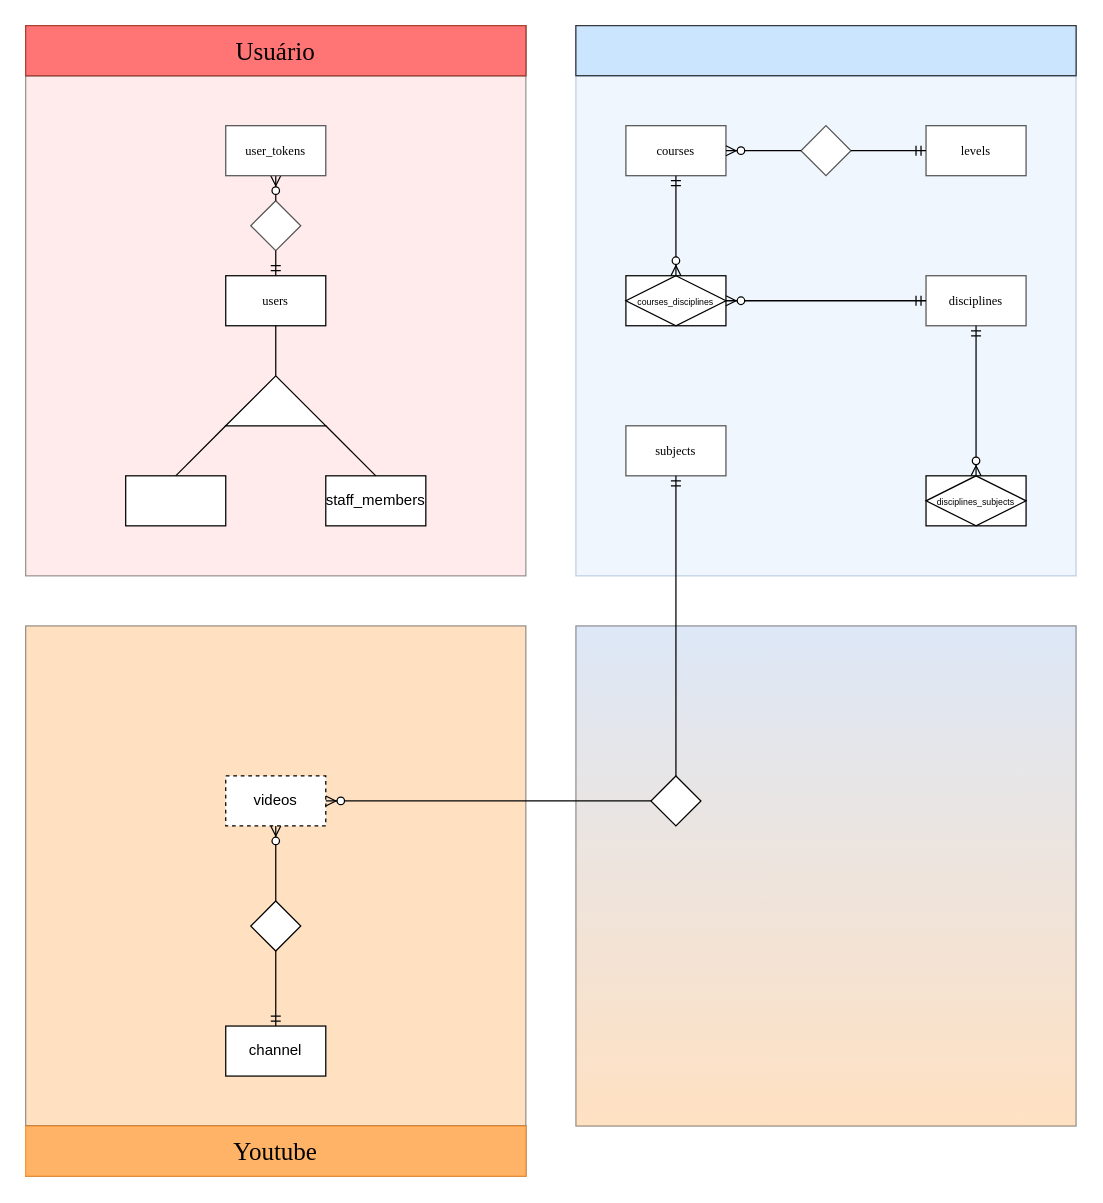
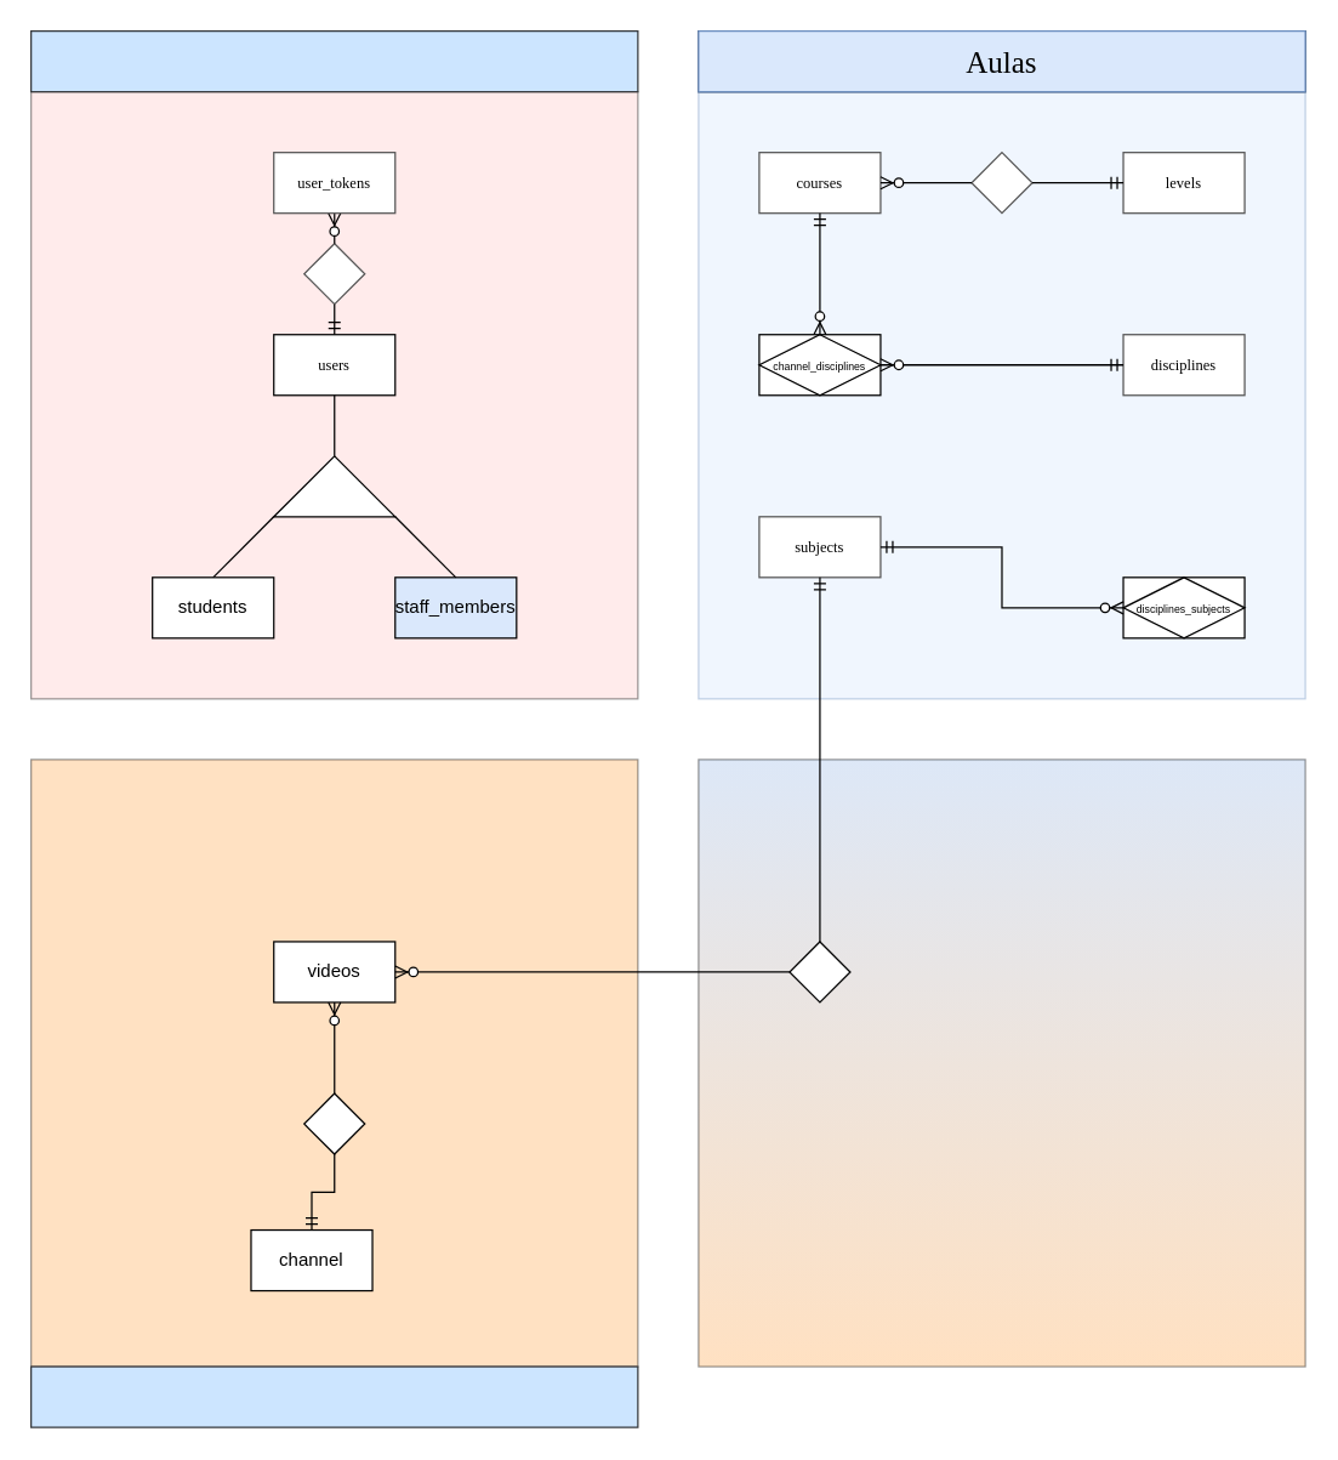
- <mxCell id="9" value="&lt;font style=&quot;font-size: 20px;&quot;&gt;Usuário&lt;/font&gt;" style="text;html=1;strokeColor=#ae4132;fillColor=#FF7575;align=center;verticalAlign=middle;whiteSpace=wrap;rounded=0;fontFamily=Verdana;" parent="7" vertex="1"><mxGeometry width="400.0" height="40" as="geometry" /></mxCell>
+ <mxCell id="32" value="&lt;font style=&quot;font-size: 20px;&quot;&gt;Aulas&lt;/font&gt;" style="text;html=1;strokeColor=#6c8ebf;fillColor=#dae8fc;align=center;verticalAlign=middle;whiteSpace=wrap;rounded=0;fontFamily=Verdana;" vertex="1" parent="30"><mxGeometry width="400.0" height="40" as="geometry" /></mxCell>
- <mxCell id="51" value="&lt;span style=&quot;font-size: 7px;&quot;&gt;courses_disciplines&lt;/span&gt;" style="shape=associativeEntity;whiteSpace=wrap;html=1;align=center;" vertex="1" parent="1"><mxGeometry x="500" y="220" width="80" height="40" as="geometry" /></mxCell>
+ <mxCell id="51" value="&lt;span style=&quot;font-size: 7px;&quot;&gt;channel_disciplines&lt;/span&gt;" style="shape=associativeEntity;whiteSpace=wrap;html=1;align=center;" vertex="1" parent="1"><mxGeometry x="500" y="220" width="80" height="40" as="geometry" /></mxCell>
- <mxCell id="57" value="" style="edgeStyle=orthogonalEdgeStyle;fontSize=12;html=1;endArrow=ERzeroToMany;startArrow=ERmandOne;rounded=0;exitX=0.5;exitY=1;exitDx=0;exitDy=0;entryX=0.5;entryY=0;entryDx=0;entryDy=0;" edge="1" parent="1" source="46" target="50"><mxGeometry width="100" height="100" relative="1" as="geometry"><mxPoint x="750" y="300" as="sourcePoint" /><mxPoint x="590" y="300" as="targetPoint" /></mxGeometry></mxCell>
+ <mxCell id="58" value="" style="edgeStyle=orthogonalEdgeStyle;fontSize=12;html=1;endArrow=ERzeroToMany;startArrow=ERmandOne;rounded=0;exitX=1;exitY=0.5;exitDx=0;exitDy=0;entryX=0;entryY=0.5;entryDx=0;entryDy=0;" edge="1" parent="1" source="49" target="50"><mxGeometry width="100" height="100" relative="1" as="geometry"><mxPoint x="650" y="290" as="sourcePoint" /><mxPoint x="650" y="370" as="targetPoint" /></mxGeometry></mxCell>
+ <mxCell id="27" value="students" style="text;html=1;strokeColor=none;fillColor=none;align=center;verticalAlign=middle;whiteSpace=wrap;rounded=0;" vertex="1" parent="25"><mxGeometry width="80" height="40" as="geometry" /></mxCell>
- <mxCell id="14" value="staff_members" style="rounded=0;whiteSpace=wrap;html=1;" vertex="1" parent="1"><mxGeometry x="260" y="380" width="80" height="40" as="geometry" /></mxCell>
+ <mxCell id="14" value="staff_members" style="rounded=0;whiteSpace=wrap;html=1;fillColor=#dae8fc;" vertex="1" parent="1"><mxGeometry x="260" y="380" width="80" height="40" as="geometry" /></mxCell>
- <mxCell id="34" value="videos" style="rounded=0;whiteSpace=wrap;html=1;dashed=1;" vertex="1" parent="1"><mxGeometry x="180" y="620" width="80" height="40" as="geometry" /></mxCell>
+ <mxCell id="34" value="videos" style="rounded=0;whiteSpace=wrap;html=1;" vertex="1" parent="1"><mxGeometry x="180" y="620" width="80" height="40" as="geometry" /></mxCell>
- <mxCell id="33" value="channel" style="rounded=0;whiteSpace=wrap;html=1;" vertex="1" parent="1"><mxGeometry x="180" y="820" width="80" height="40" as="geometry" /></mxCell>
+ <mxCell id="33" value="channel" style="rounded=0;whiteSpace=wrap;html=1;" vertex="1" parent="1"><mxGeometry x="165" y="810" width="80" height="40" as="geometry" /></mxCell>
- <mxCell id="20" value="&lt;font style=&quot;font-size: 20px;&quot;&gt;Youtube&lt;/font&gt;" style="text;html=1;strokeColor=#FF9933;fillColor=#FFB366;align=center;verticalAlign=middle;whiteSpace=wrap;rounded=0;fontFamily=Verdana;" vertex="1" parent="18"><mxGeometry width="400.0" height="40" as="geometry" /></mxCell>
